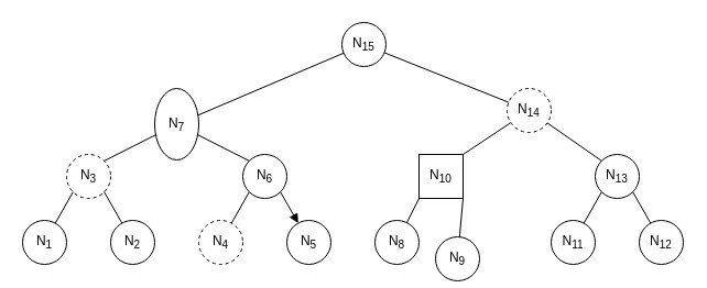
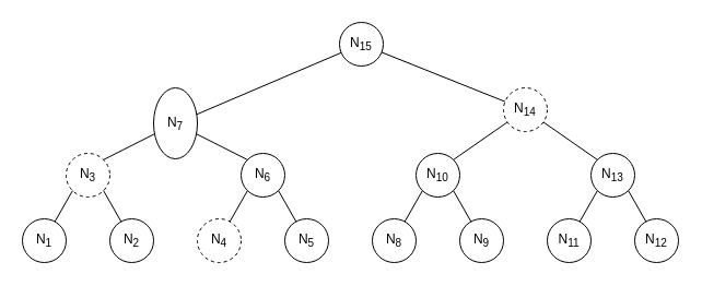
- <mxCell id="16" value="N&lt;sub&gt;10&lt;/sub&gt;" style="whiteSpace=wrap;html=1;aspect=fixed;rounded=0;" vertex="1" parent="1"><mxGeometry x="380" y="140" width="40" height="40" as="geometry" /></mxCell>
+ <mxCell id="16" value="N&lt;sub&gt;10&lt;/sub&gt;" style="ellipse;whiteSpace=wrap;html=1;aspect=fixed;" vertex="1" parent="1"><mxGeometry x="380" y="140" width="40" height="40" as="geometry" /></mxCell>
- <mxCell id="11" value="" style="endArrow=block;html=1;rounded=0;exitX=1;exitY=1;exitDx=0;exitDy=0;" parent="1" source="6" target="8" edge="1"><mxGeometry width="50" height="50" relative="1" as="geometry"><mxPoint x="340.002" y="190.002" as="sourcePoint" /><mxPoint x="391.718" y="221.718" as="targetPoint" /></mxGeometry></mxCell>
+ <mxCell id="11" value="" style="endArrow=none;html=1;rounded=0;exitX=1;exitY=1;exitDx=0;exitDy=0;" parent="1" source="6" target="8" edge="1"><mxGeometry width="50" height="50" relative="1" as="geometry"><mxPoint x="340.002" y="190.002" as="sourcePoint" /><mxPoint x="391.718" y="221.718" as="targetPoint" /></mxGeometry></mxCell>
- <mxCell id="18" value="N&lt;sub&gt;9&lt;/sub&gt;" style="ellipse;whiteSpace=wrap;html=1;aspect=fixed;" vertex="1" parent="1"><mxGeometry x="395" y="215" width="40" height="40" as="geometry" /></mxCell>
+ <mxCell id="18" value="N&lt;sub&gt;9&lt;/sub&gt;" style="ellipse;whiteSpace=wrap;html=1;aspect=fixed;" vertex="1" parent="1"><mxGeometry x="420" y="200" width="40" height="40" as="geometry" /></mxCell>
